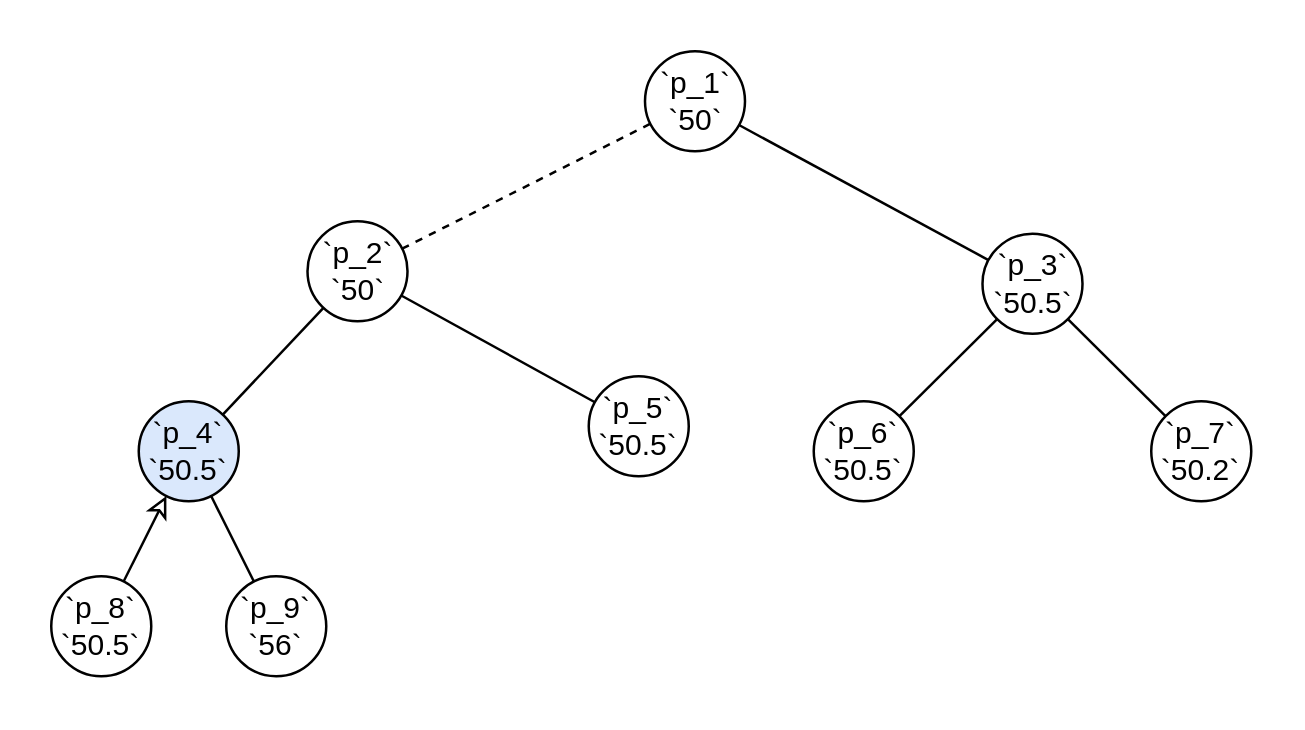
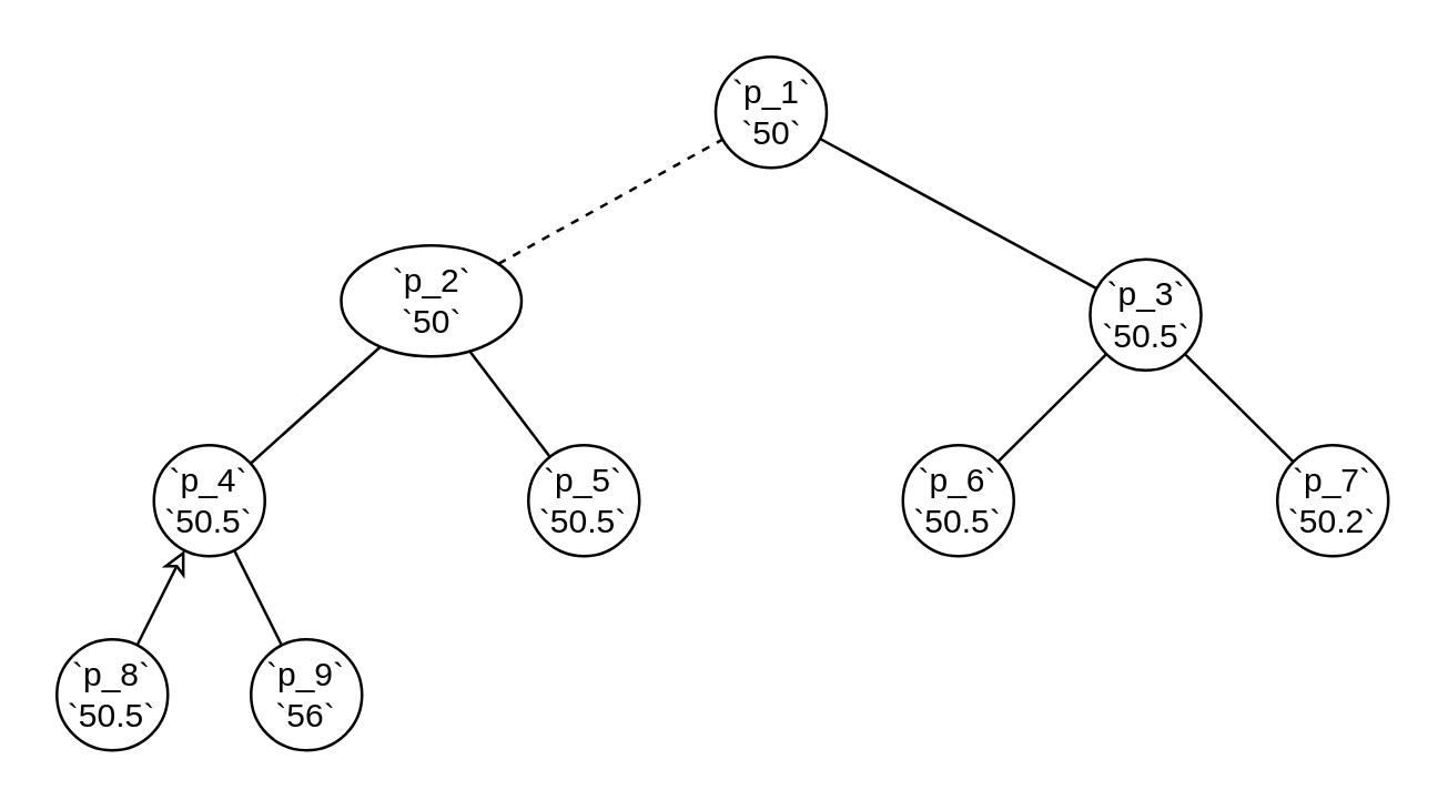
- <mxCell id="18" value="`p_2`&lt;br&gt;`50`" style="ellipse;whiteSpace=wrap;html=1;aspect=fixed;" vertex="1" parent="1"><mxGeometry x="122.5" y="88" width="40" height="40" as="geometry" /></mxCell>
+ <mxCell id="18" value="`p_2`&lt;br&gt;`50`" style="ellipse;whiteSpace=wrap;html=1;aspect=fixed;" vertex="1" parent="1"><mxGeometry x="122.5" y="88" width="65" height="40" as="geometry" /></mxCell>
- <mxCell id="10" value="`p_5`&lt;br&gt;`50.5`" style="ellipse;whiteSpace=wrap;html=1;aspect=fixed;" vertex="1" parent="1"><mxGeometry x="235" y="150" width="40" height="40" as="geometry" /></mxCell>
+ <mxCell id="10" value="`p_5`&lt;br&gt;`50.5`" style="ellipse;whiteSpace=wrap;html=1;aspect=fixed;" vertex="1" parent="1"><mxGeometry x="190" y="160" width="40" height="40" as="geometry" /></mxCell>
- <mxCell id="8" value="`p_4`&lt;br&gt;`50.5`" style="ellipse;whiteSpace=wrap;html=1;aspect=fixed;fillColor=#dae8fc;" vertex="1" parent="1"><mxGeometry x="55" y="160" width="40" height="40" as="geometry" /></mxCell>
+ <mxCell id="8" value="`p_4`&lt;br&gt;`50.5`" style="ellipse;whiteSpace=wrap;html=1;aspect=fixed;" vertex="1" parent="1"><mxGeometry x="55" y="160" width="40" height="40" as="geometry" /></mxCell>
